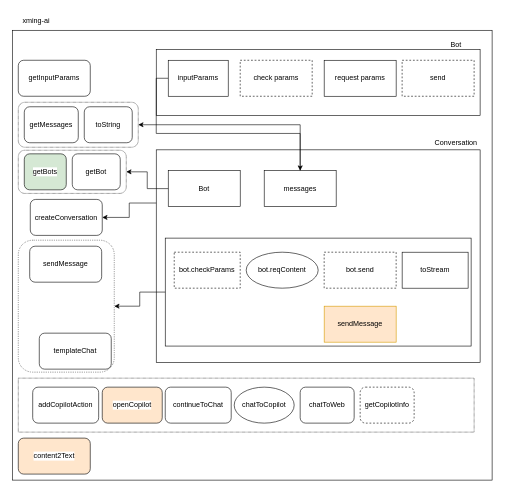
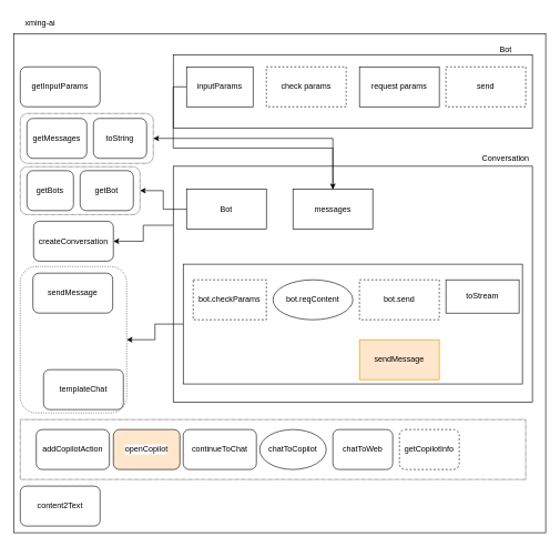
- <mxCell id="39" value="getBots" style="rounded=1;whiteSpace=wrap;fontColor=default;labelBackgroundColor=default;fillColor=#d5e8d4;" vertex="1" parent="37"><mxGeometry x="10" y="6" width="70" height="60" as="geometry" /></mxCell>
+ <mxCell id="39" value="getBots" style="rounded=1;whiteSpace=wrap;fontColor=default;labelBackgroundColor=default;" vertex="1" parent="37"><mxGeometry x="10" y="6" width="70" height="60" as="geometry" /></mxCell>
- <mxCell id="11" value="toStream" style="rounded=0;whiteSpace=wrap;html=1;" vertex="1" parent="3"><mxGeometry x="410" y="200.0" width="110" height="60" as="geometry" /></mxCell>
+ <mxCell id="11" value="toStream" style="rounded=0;whiteSpace=wrap;html=1;" vertex="1" parent="3"><mxGeometry x="410" y="200.0" width="110" height="50" as="geometry" /></mxCell>
- <mxCell id="24" value="content2Text" style="rounded=1;whiteSpace=wrap;fontColor=default;labelBackgroundColor=default;fillColor=#ffe6cc;" vertex="1" parent="1"><mxGeometry x="30" y="730" width="120" height="60" as="geometry" /></mxCell>
+ <mxCell id="24" value="content2Text" style="rounded=1;whiteSpace=wrap;fontColor=default;labelBackgroundColor=default;" vertex="1" parent="1"><mxGeometry x="30" y="730" width="120" height="60" as="geometry" /></mxCell>
